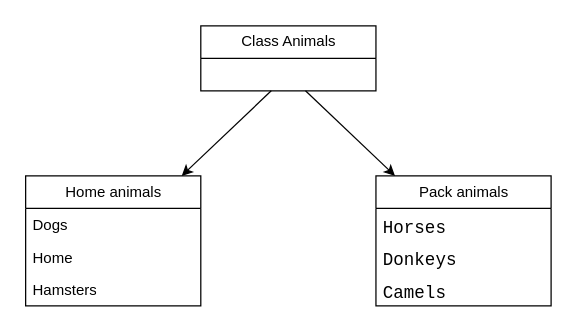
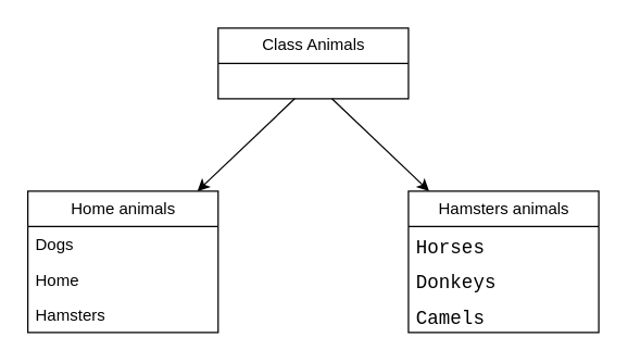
- <mxCell id="8" value="Pack animals" style="swimlane;fontStyle=0;childLayout=stackLayout;horizontal=1;startSize=26;fillColor=none;horizontalStack=0;resizeParent=1;resizeParentMax=0;resizeLast=0;collapsible=1;marginBottom=0;html=1;" vertex="1" parent="1"><mxGeometry x="300" y="140" width="140" height="104" as="geometry" /></mxCell>
+ <mxCell id="8" value="Hamsters animals" style="swimlane;fontStyle=0;childLayout=stackLayout;horizontal=1;startSize=26;fillColor=none;horizontalStack=0;resizeParent=1;resizeParentMax=0;resizeLast=0;collapsible=1;marginBottom=0;html=1;" vertex="1" parent="1"><mxGeometry x="300" y="140" width="140" height="104" as="geometry" /></mxCell>
